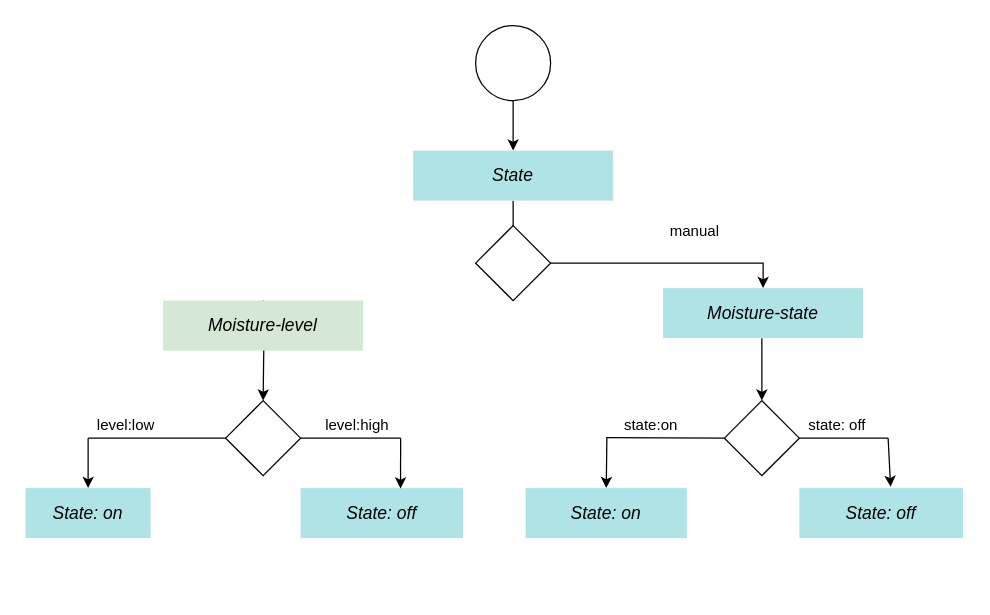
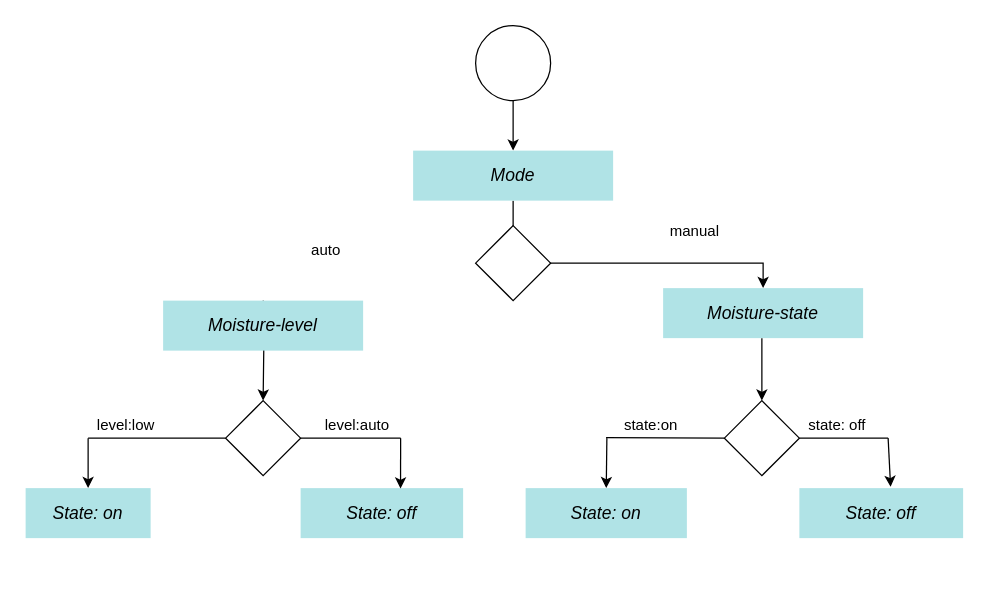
- <mxCell id="10" value="State" style="rounded=0;whiteSpace=wrap;html=1;fillColor=#b0e3e6;strokeColor=none;fontStyle=2;fontSize=14;" parent="1" vertex="1"><mxGeometry x="330" y="120" width="160" height="40" as="geometry" /></mxCell>
+ <mxCell id="10" value="Mode" style="rounded=0;whiteSpace=wrap;html=1;fillColor=#b0e3e6;strokeColor=none;fontStyle=2;fontSize=14;" parent="1" vertex="1"><mxGeometry x="330" y="120" width="160" height="40" as="geometry" /></mxCell>
+ <mxCell id="12" value="auto" style="text;html=1;align=center;verticalAlign=middle;resizable=0;points=[];autosize=1;" vertex="1" parent="1"><mxGeometry x="240" y="190" width="40" height="20" as="geometry" /></mxCell>
- <mxCell id="8" value="Moisture-level" style="rounded=0;whiteSpace=wrap;html=1;fillColor=#d5e8d4;strokeColor=none;fontStyle=2;fontSize=14;" parent="1" vertex="1"><mxGeometry x="130" y="240" width="160" height="40" as="geometry" /></mxCell>
+ <mxCell id="8" value="Moisture-level" style="rounded=0;whiteSpace=wrap;html=1;fillColor=#b0e3e6;strokeColor=none;fontStyle=2;fontSize=14;" parent="1" vertex="1"><mxGeometry x="130" y="240" width="160" height="40" as="geometry" /></mxCell>
- <mxCell id="16" value="level:high" style="text;html=1;align=center;verticalAlign=middle;resizable=0;points=[];autosize=1;" vertex="1" parent="1"><mxGeometry x="250" y="330" width="70" height="20" as="geometry" /></mxCell>
+ <mxCell id="16" value="level:auto" style="text;html=1;align=center;verticalAlign=middle;resizable=0;points=[];autosize=1;" vertex="1" parent="1"><mxGeometry x="250" y="330" width="70" height="20" as="geometry" /></mxCell>
